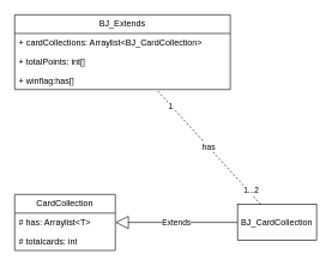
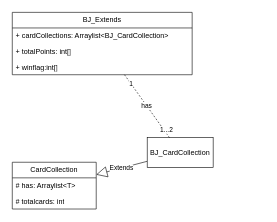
- <mxCell id="5" value="+ winflag:has[]" style="text;strokeColor=none;fillColor=none;align=left;verticalAlign=top;spacingLeft=4;spacingRight=4;overflow=hidden;rotatable=0;points=[[0,0.5],[1,0.5]];portConstraint=eastwest;whiteSpace=wrap;html=1;" vertex="1" parent="2"><mxGeometry y="78" width="300" height="26" as="geometry" /></mxCell>
+ <mxCell id="5" value="+ winflag:int[]" style="text;strokeColor=none;fillColor=none;align=left;verticalAlign=top;spacingLeft=4;spacingRight=4;overflow=hidden;rotatable=0;points=[[0,0.5],[1,0.5]];portConstraint=eastwest;whiteSpace=wrap;html=1;" vertex="1" parent="2"><mxGeometry y="78" width="300" height="26" as="geometry" /></mxCell>
- <mxCell id="10" value="BJ_CardCollection" style="html=1;whiteSpace=wrap;" vertex="1" parent="1"><mxGeometry x="330" y="284" width="110" height="50" as="geometry" /></mxCell>
+ <mxCell id="10" value="BJ_CardCollection" style="html=1;whiteSpace=wrap;" vertex="1" parent="1"><mxGeometry x="245" y="229" width="110" height="50" as="geometry" /></mxCell>
